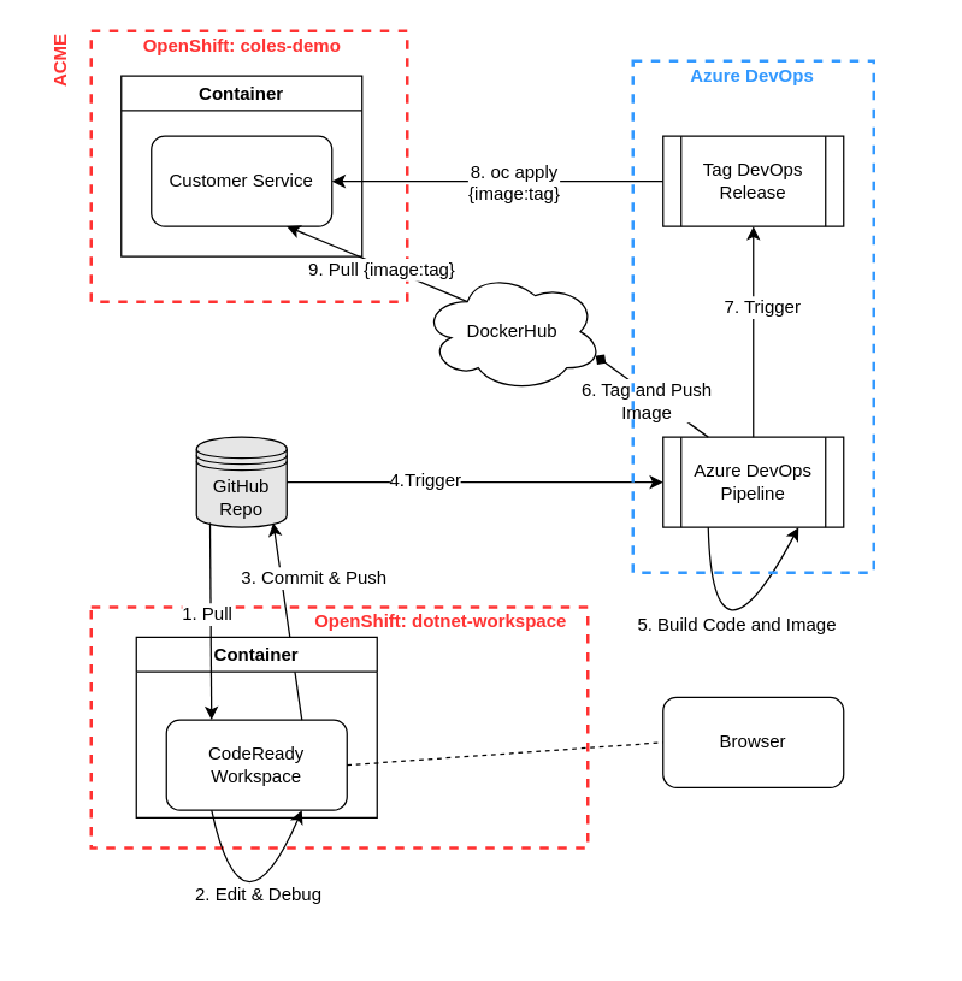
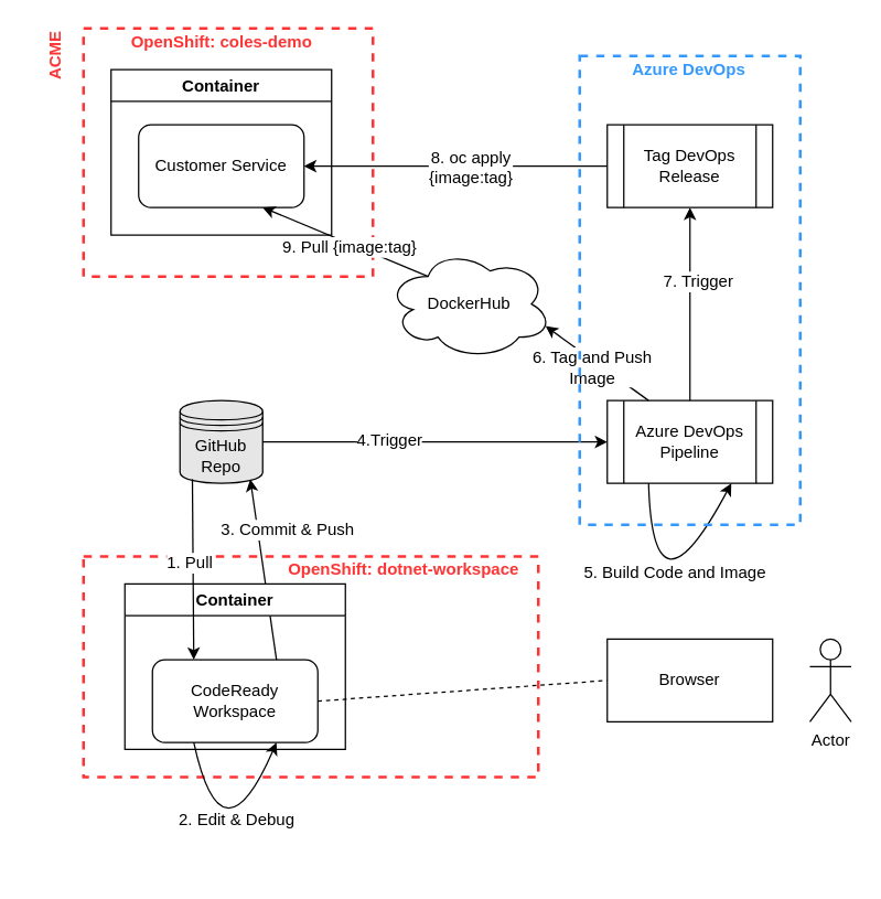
- <mxCell id="24" value="" style="endArrow=diamond;html=1;exitX=0.25;exitY=0;exitDx=0;exitDy=0;entryX=0.96;entryY=0.7;entryDx=0;entryDy=0;entryPerimeter=0;" edge="1" parent="1" source="21" target="12"><mxGeometry width="50" height="50" relative="1" as="geometry"><mxPoint x="460" y="255" as="sourcePoint" /><mxPoint x="510" y="205" as="targetPoint" /></mxGeometry></mxCell>
+ <mxCell id="24" value="" style="endArrow=classic;html=1;exitX=0.25;exitY=0;exitDx=0;exitDy=0;entryX=0.96;entryY=0.7;entryDx=0;entryDy=0;entryPerimeter=0;" edge="1" parent="1" source="21" target="12"><mxGeometry width="50" height="50" relative="1" as="geometry"><mxPoint x="460" y="255" as="sourcePoint" /><mxPoint x="510" y="205" as="targetPoint" /></mxGeometry></mxCell>
- <mxCell id="32" value="Browser" style="rounded=1;whiteSpace=wrap;html=1;" vertex="1" parent="1"><mxGeometry x="440" y="463" width="120" height="60" as="geometry" /></mxCell>
+ <mxCell id="32" value="Browser" style="whiteSpace=wrap;html=1;rounded=0;" vertex="1" parent="1"><mxGeometry x="440" y="463" width="120" height="60" as="geometry" /></mxCell>
+ <mxCell id="33" value="Actor" style="shape=umlActor;verticalLabelPosition=bottom;labelBackgroundColor=#ffffff;verticalAlign=top;html=1;outlineConnect=0;" vertex="1" parent="1"><mxGeometry x="587" y="463" width="30" height="60" as="geometry" /></mxCell>
